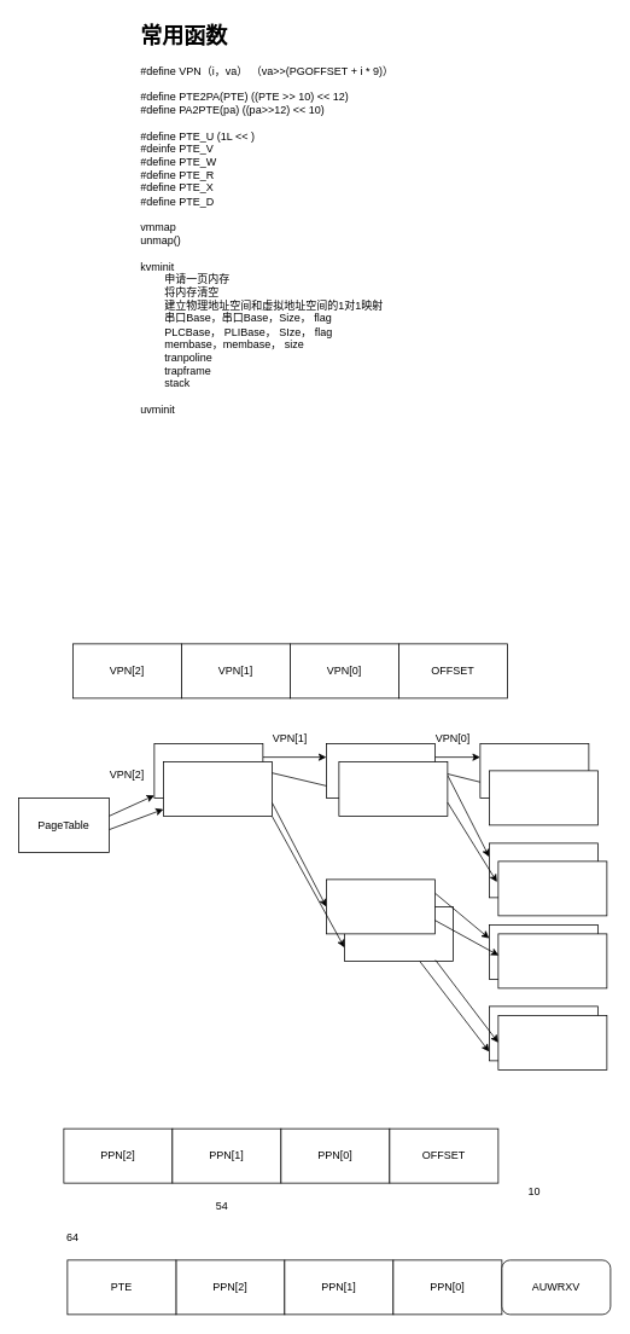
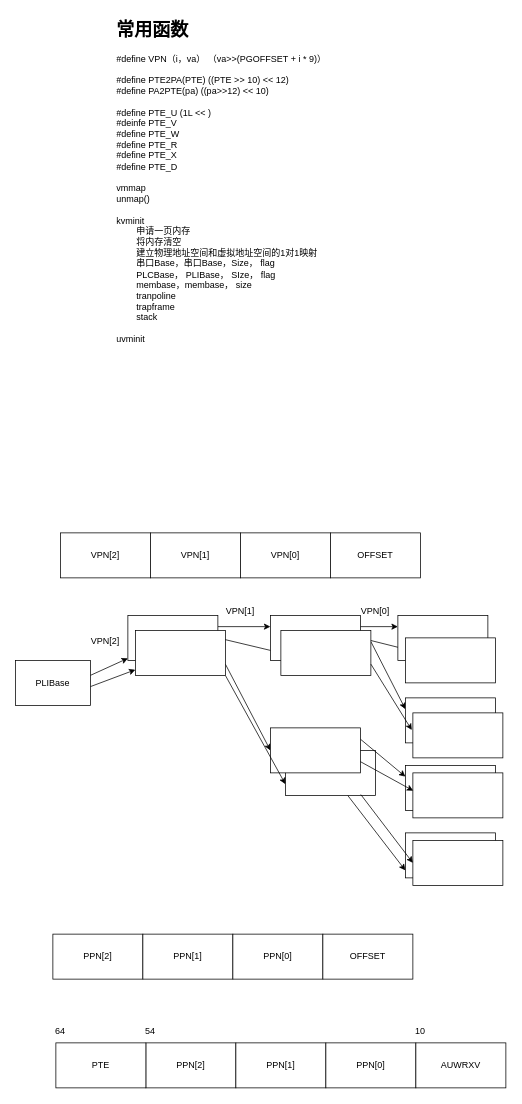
- <mxCell id="4" value="PageTable" style="rounded=0;whiteSpace=wrap;html=1;" vertex="1" parent="1"><mxGeometry y="880" width="100" height="60" as="geometry" x="20" /></mxCell>
+ <mxCell id="4" value="PLIBase" style="rounded=0;whiteSpace=wrap;html=1;" vertex="1" parent="1"><mxGeometry y="880" width="100" height="60" as="geometry" x="20" /></mxCell>
- <mxCell id="46" value="10" style="text;html=1;strokeColor=none;fillColor=none;align=center;verticalAlign=middle;whiteSpace=wrap;rounded=0;" vertex="1" parent="1"><mxGeometry x="560" y="1300" width="60" height="30" as="geometry" /></mxCell>
+ <mxCell id="46" value="10" style="text;html=1;strokeColor=none;fillColor=none;align=center;verticalAlign=middle;whiteSpace=wrap;rounded=0;" vertex="1" parent="1"><mxGeometry x="530" y="1360" width="60" height="30" as="geometry" /></mxCell>
- <mxCell id="47" value="54" style="text;html=1;strokeColor=none;fillColor=none;align=center;verticalAlign=middle;whiteSpace=wrap;rounded=0;" vertex="1" parent="1"><mxGeometry x="215" y="1315" width="60" height="30" as="geometry" /></mxCell>
+ <mxCell id="47" value="54" style="text;html=1;strokeColor=none;fillColor=none;align=center;verticalAlign=middle;whiteSpace=wrap;rounded=0;" vertex="1" parent="1"><mxGeometry x="170" y="1360" width="60" height="30" as="geometry" /></mxCell>
- <mxCell id="49" value="64" style="text;html=1;strokeColor=none;fillColor=none;align=center;verticalAlign=middle;whiteSpace=wrap;rounded=0;" vertex="1" parent="1"><mxGeometry x="50" y="1350" width="60" height="30" as="geometry" /></mxCell>
+ <mxCell id="49" value="64" style="text;html=1;strokeColor=none;fillColor=none;align=center;verticalAlign=middle;whiteSpace=wrap;rounded=0;" vertex="1" parent="1"><mxGeometry x="50" y="1360" width="60" height="30" as="geometry" /></mxCell>
- <mxCell id="45" value="AUWRXV" style="whiteSpace=wrap;html=1;rounded=1;" vertex="1" parent="1"><mxGeometry x="554" y="1390" width="120" height="60" as="geometry" /></mxCell>
+ <mxCell id="45" value="AUWRXV" style="rounded=0;whiteSpace=wrap;html=1;" vertex="1" parent="1"><mxGeometry x="554" y="1390" width="120" height="60" as="geometry" /></mxCell>
